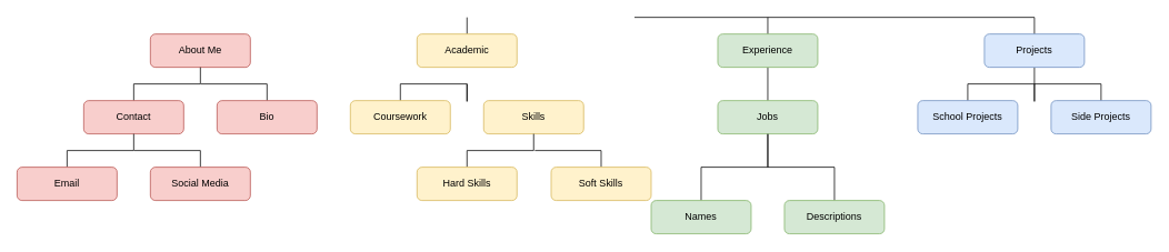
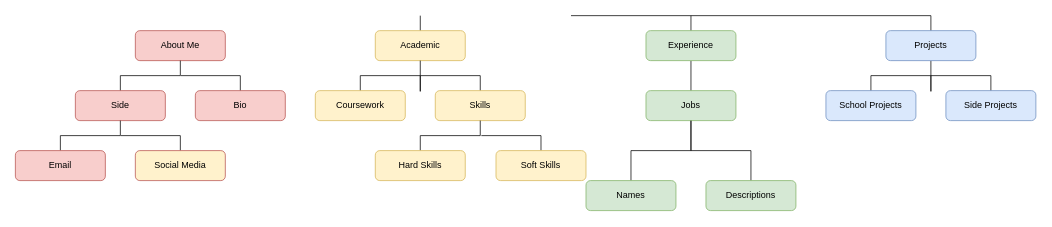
+ <mxCell id="21" style="edgeStyle=orthogonalEdgeStyle;rounded=0;orthogonalLoop=1;jettySize=auto;html=1;exitX=0.5;exitY=0;exitDx=0;exitDy=0;entryX=0.5;entryY=1;entryDx=0;entryDy=0;endArrow=none;endFill=0;" edge="1" parent="1" source="22" target="16"><mxGeometry relative="1" as="geometry" /></mxCell>
- <mxCell id="10" value="Contact" style="rounded=1;whiteSpace=wrap;html=1;fillColor=#f8cecc;strokeColor=#b85450;" vertex="1" parent="1"><mxGeometry x="100" y="120" width="120" height="40" as="geometry" /></mxCell>
+ <mxCell id="10" value="Side" style="rounded=1;whiteSpace=wrap;html=1;fillColor=#f8cecc;strokeColor=#b85450;" vertex="1" parent="1"><mxGeometry x="100" y="120" width="120" height="40" as="geometry" /></mxCell>
- <mxCell id="14" value="Social Media" style="rounded=1;whiteSpace=wrap;html=1;fillColor=#f8cecc;strokeColor=#b85450;" vertex="1" parent="1"><mxGeometry x="180" y="200" width="120" height="40" as="geometry" /></mxCell>
+ <mxCell id="14" value="Social Media" style="rounded=1;whiteSpace=wrap;html=1;fillColor=#fff2cc;strokeColor=#b85450;" vertex="1" parent="1"><mxGeometry x="180" y="200" width="120" height="40" as="geometry" /></mxCell>
